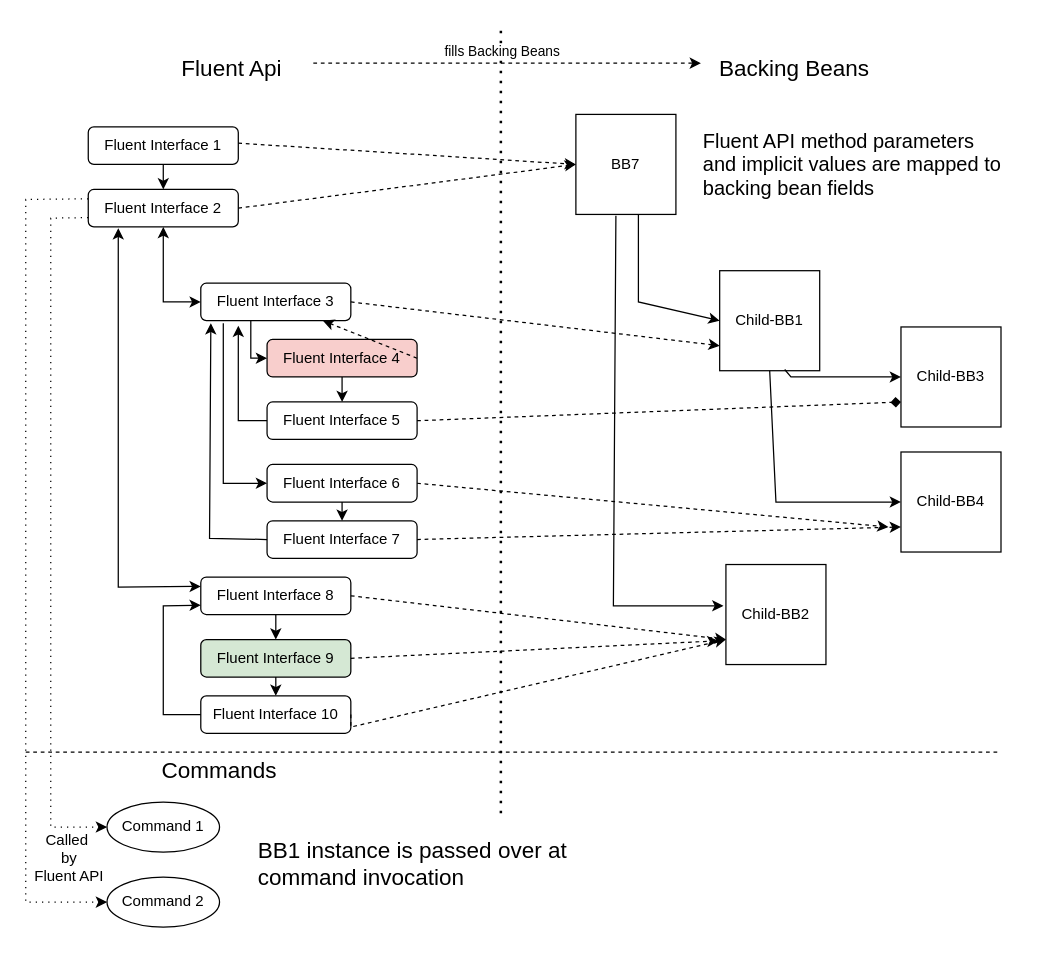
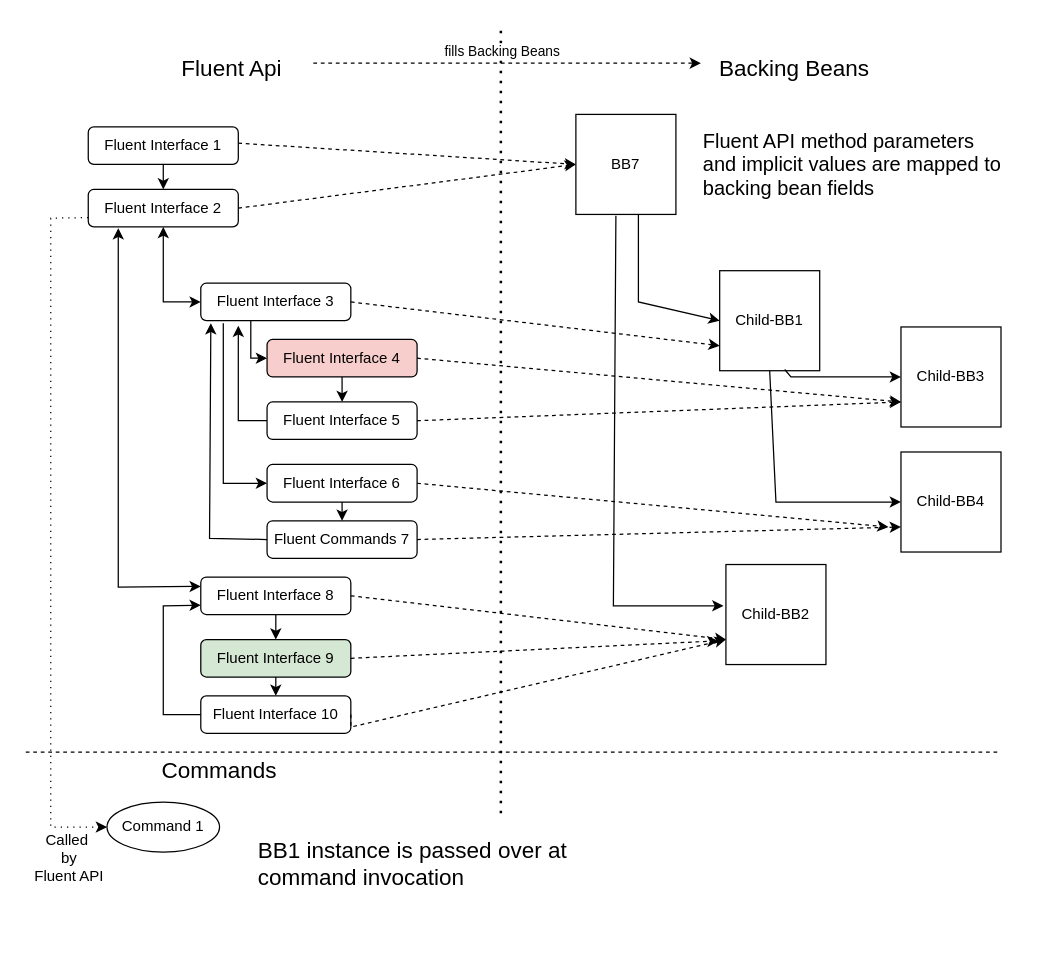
- <mxCell id="32" value="" style="endArrow=classic;html=1;rounded=0;exitX=1;exitY=0.5;exitDx=0;exitDy=0;dashed=1;" edge="1" parent="1" source="20" target="19"><mxGeometry width="50" height="50" relative="1" as="geometry"><mxPoint x="340" y="536" as="sourcePoint" /><mxPoint x="640" y="571" as="targetPoint" /></mxGeometry></mxCell>
+ <mxCell id="32" value="" style="endArrow=classic;html=1;rounded=0;entryX=0;entryY=0.75;entryDx=0;entryDy=0;exitX=1;exitY=0.5;exitDx=0;exitDy=0;dashed=1;" edge="1" parent="1" source="20" target="6"><mxGeometry width="50" height="50" relative="1" as="geometry"><mxPoint x="340" y="536" as="sourcePoint" /><mxPoint x="640" y="571" as="targetPoint" /></mxGeometry></mxCell>
- <mxCell id="31" value="" style="endArrow=diamond;html=1;rounded=0;entryX=0;entryY=0.75;entryDx=0;entryDy=0;exitX=1;exitY=0.5;exitDx=0;exitDy=0;dashed=1;" edge="1" parent="1" source="21" target="6"><mxGeometry width="50" height="50" relative="1" as="geometry"><mxPoint x="330" y="526" as="sourcePoint" /><mxPoint x="630" y="561" as="targetPoint" /></mxGeometry></mxCell>
+ <mxCell id="31" value="" style="endArrow=classic;html=1;rounded=0;entryX=0;entryY=0.75;entryDx=0;entryDy=0;exitX=1;exitY=0.5;exitDx=0;exitDy=0;dashed=1;" edge="1" parent="1" source="21" target="6"><mxGeometry width="50" height="50" relative="1" as="geometry"><mxPoint x="330" y="526" as="sourcePoint" /><mxPoint x="630" y="561" as="targetPoint" /></mxGeometry></mxCell>
- <mxCell id="22" value="Fluent Interface 7" style="rounded=1;whiteSpace=wrap;html=1;" vertex="1" parent="1"><mxGeometry x="213" y="416" width="120" height="30" as="geometry" /></mxCell>
+ <mxCell id="22" value="Fluent Commands 7" style="rounded=1;whiteSpace=wrap;html=1;" vertex="1" parent="1"><mxGeometry x="213" y="416" width="120" height="30" as="geometry" /></mxCell>
- <mxCell id="49" value="" style="endArrow=classic;html=1;rounded=0;entryX=0;entryY=0.5;entryDx=0;entryDy=0;exitX=0;exitY=0.25;exitDx=0;exitDy=0;dashed=1;dashPattern=1 4;" edge="1" parent="1" source="18" target="48"><mxGeometry width="50" height="50" relative="1" as="geometry"><mxPoint x="370" y="521" as="sourcePoint" /><mxPoint x="420" y="471" as="targetPoint" /><Array as="points"><mxPoint x="20" y="159" /><mxPoint x="20" y="721" /></Array></mxGeometry></mxCell>
- <mxCell id="48" value="Command 2" style="ellipse;whiteSpace=wrap;html=1;" vertex="1" parent="1"><mxGeometry x="85" y="701" width="90" height="40" as="geometry" /></mxCell>
